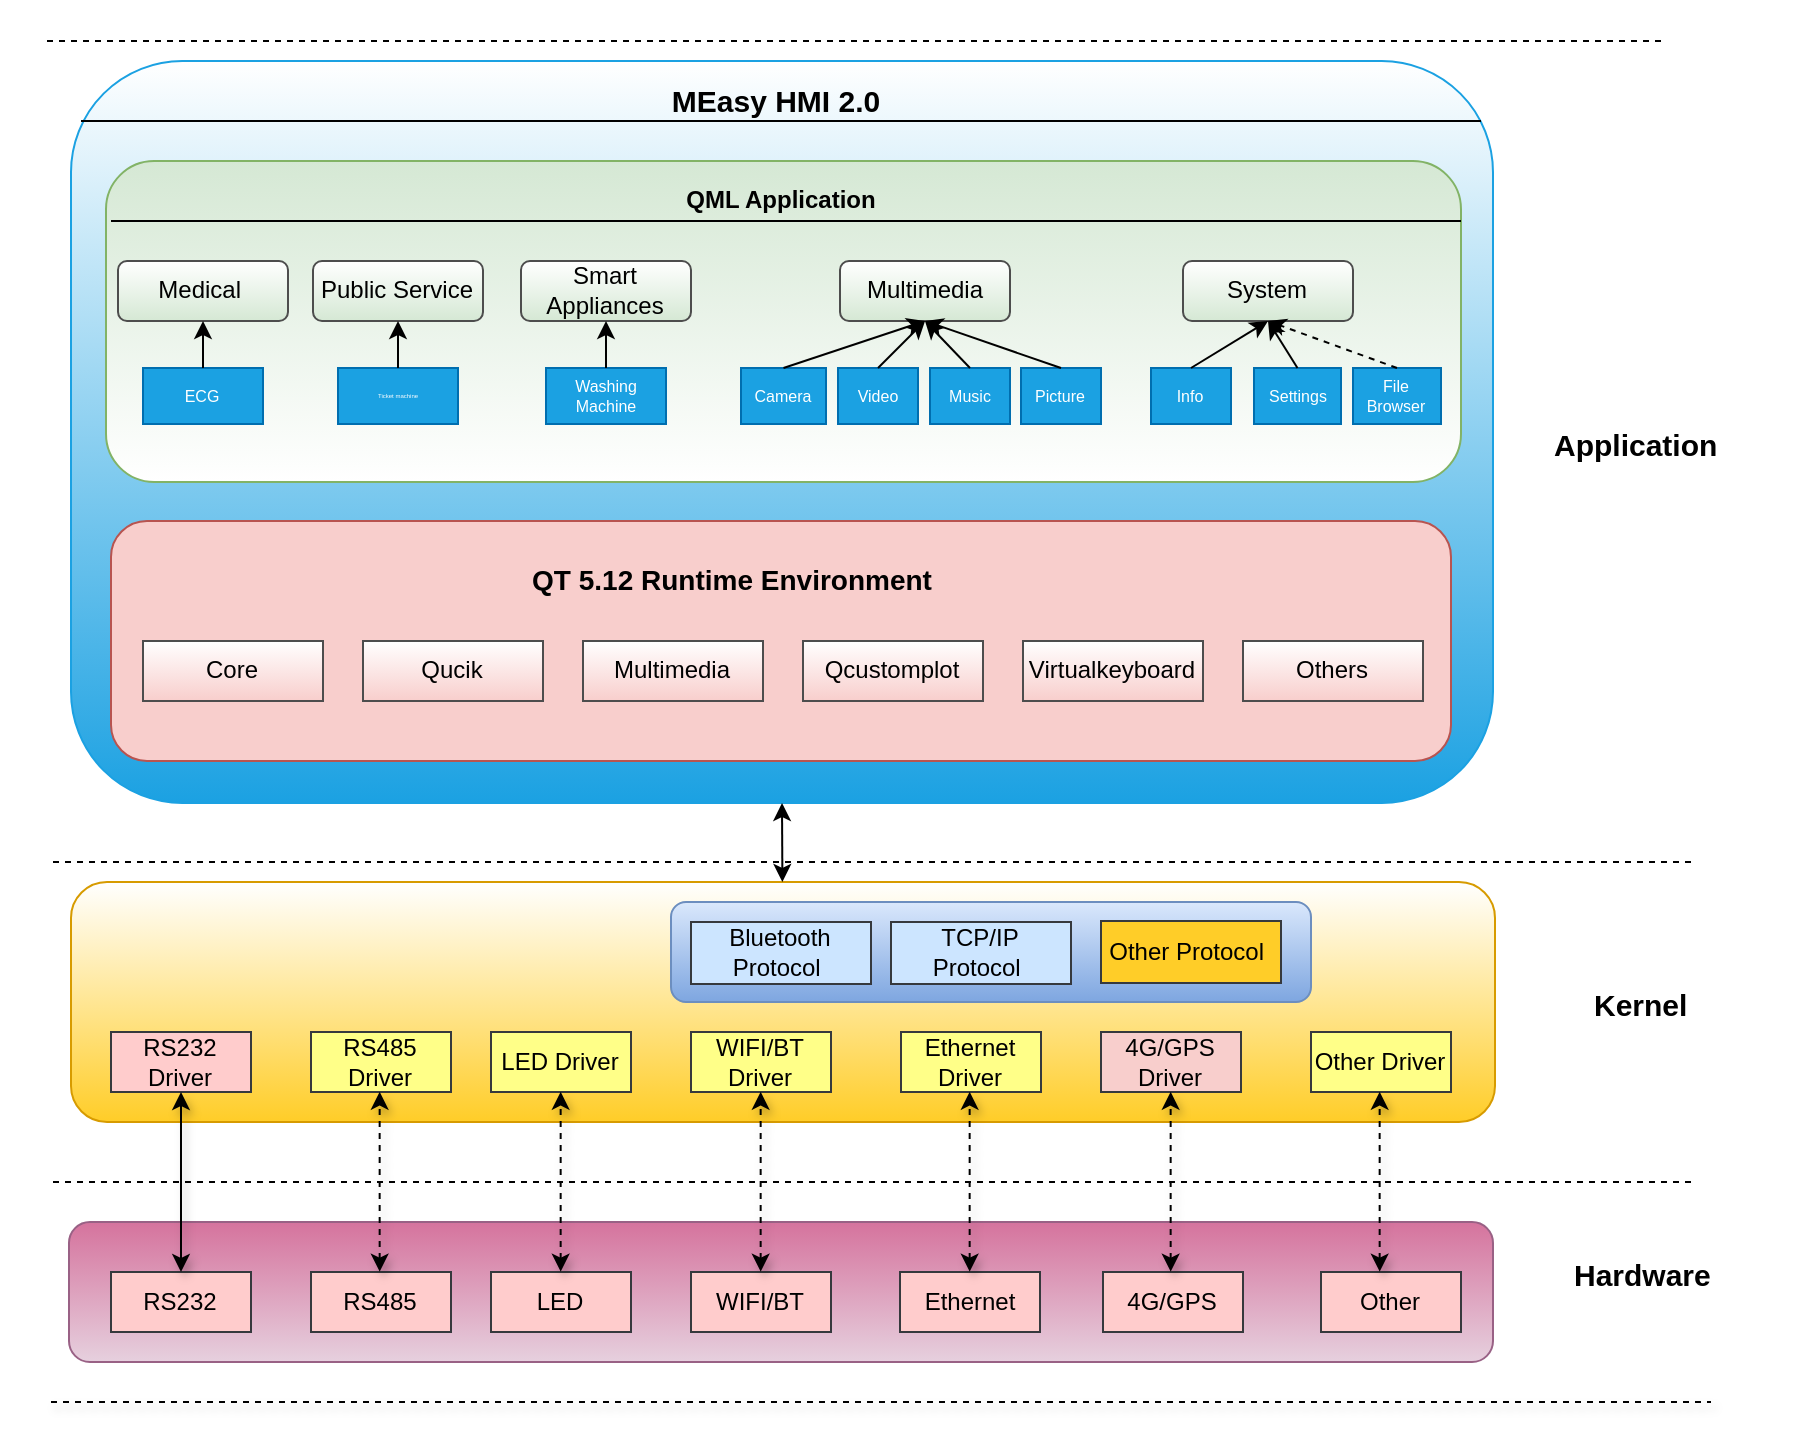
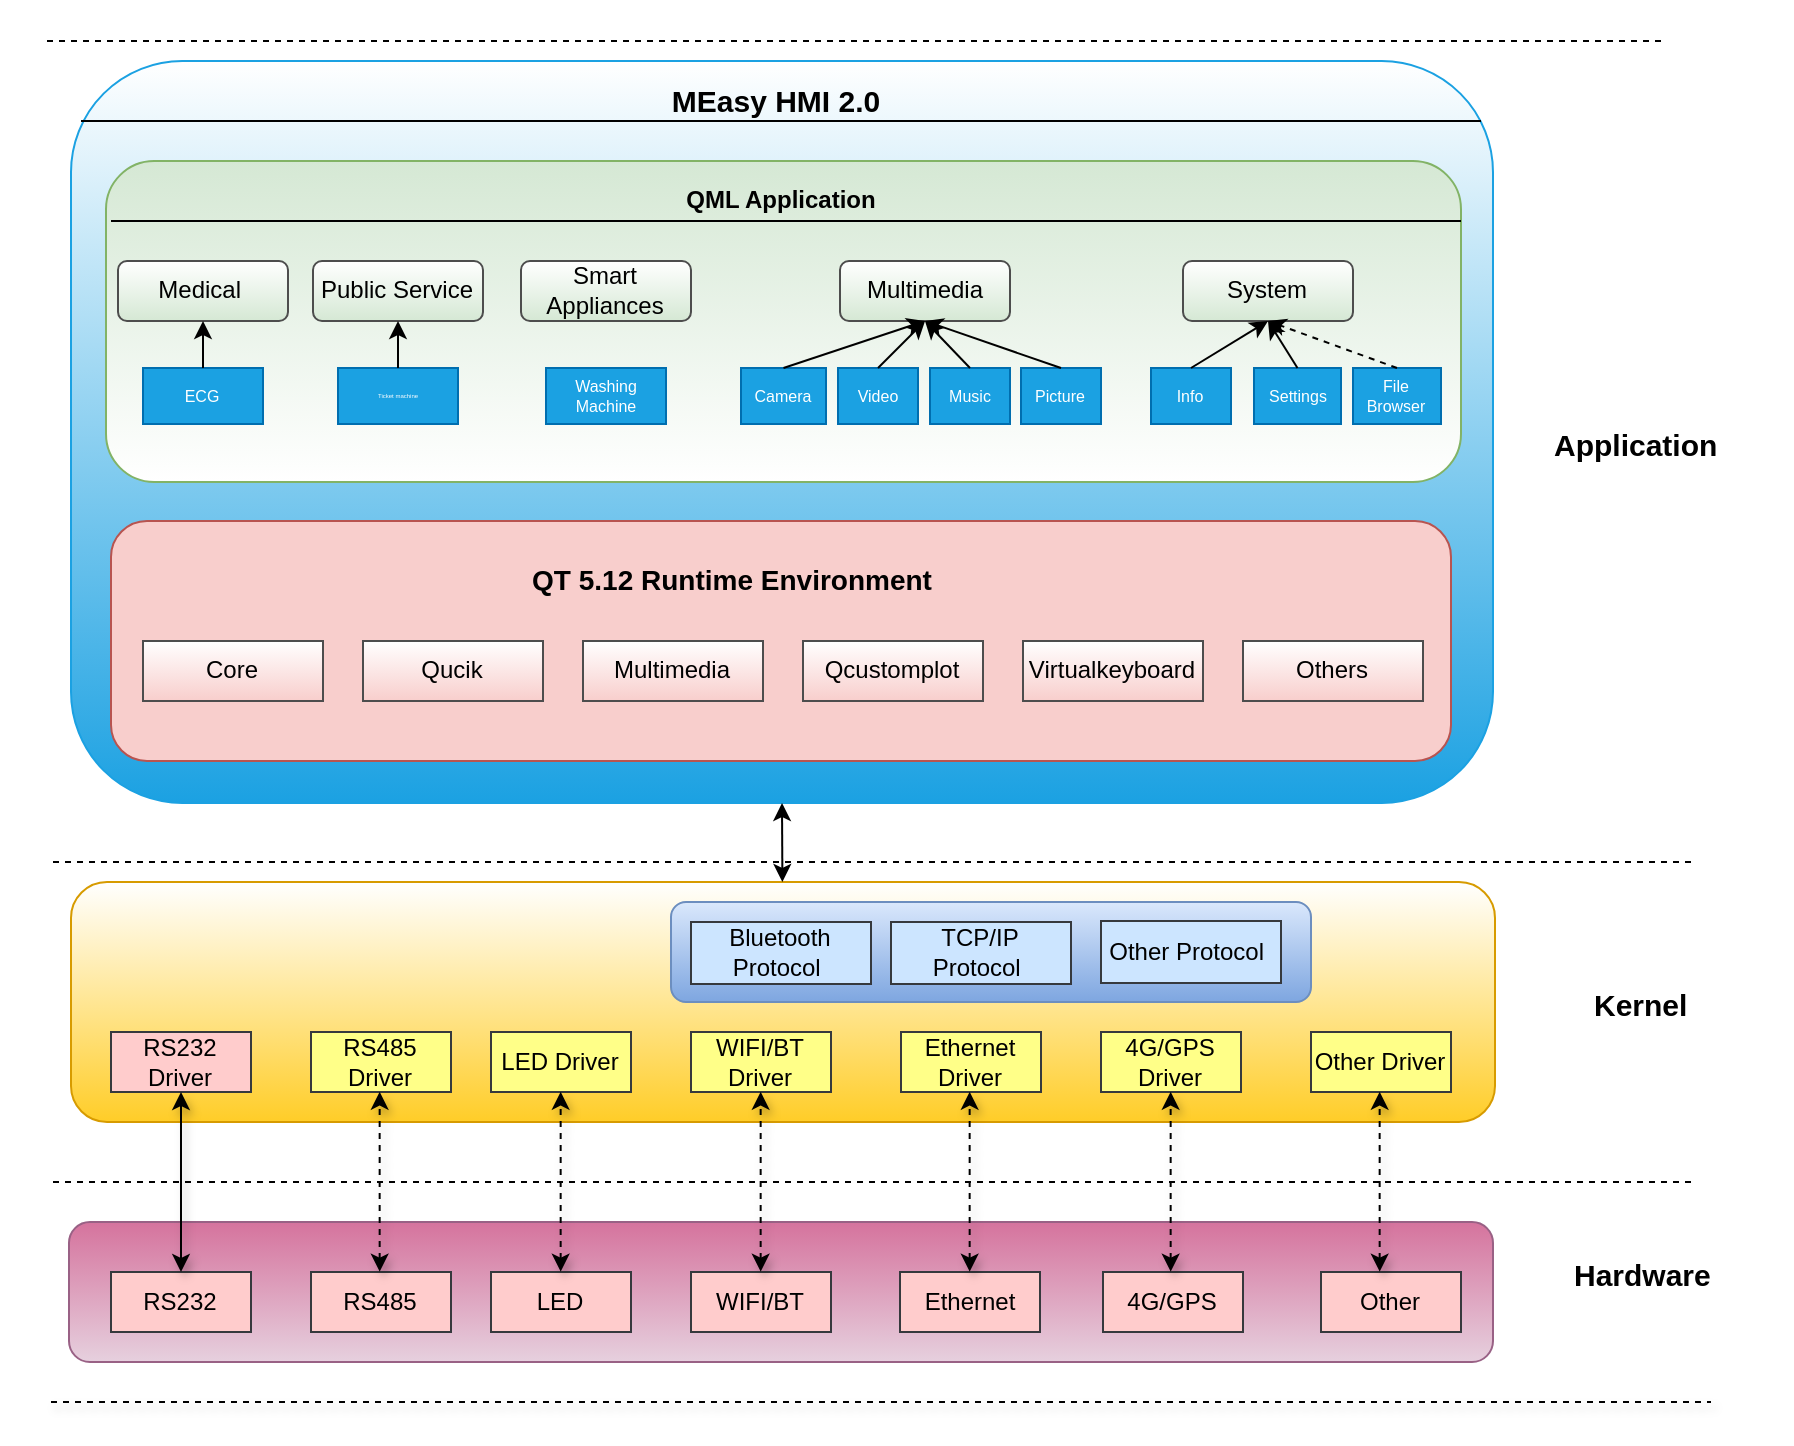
- <mxCell id="75" value="" style="endArrow=classic;html=1;fontSize=3;exitX=0.5;exitY=0;exitDx=0;exitDy=0;entryX=0.5;entryY=1;entryDx=0;entryDy=0;" parent="1" source="67" target="51" edge="1"><mxGeometry width="50" height="50" relative="1" as="geometry"><mxPoint x="290" y="200" as="sourcePoint" /><mxPoint x="340" y="150" as="targetPoint" /></mxGeometry></mxCell>
- <mxCell id="27" value="Other Protocol&amp;nbsp;" style="rounded=0;whiteSpace=wrap;html=1;fillColor=#ffcd28;strokeColor=#36393d;" parent="1" vertex="1"><mxGeometry x="550" y="460" width="90" height="31" as="geometry" /></mxCell>
+ <mxCell id="27" value="Other Protocol&amp;nbsp;" style="rounded=0;whiteSpace=wrap;html=1;fillColor=#cce5ff;strokeColor=#36393d;" parent="1" vertex="1"><mxGeometry x="550" y="460" width="90" height="31" as="geometry" /></mxCell>
- <mxCell id="21" value="4G/GPS Driver" style="rounded=0;whiteSpace=wrap;html=1;fillColor=#f8cecc;strokeColor=#36393d;" parent="1" vertex="1"><mxGeometry x="550" y="515.5" width="70" height="30" as="geometry" /></mxCell>
+ <mxCell id="21" value="4G/GPS Driver" style="rounded=0;whiteSpace=wrap;html=1;fillColor=#ffff88;strokeColor=#36393d;" parent="1" vertex="1"><mxGeometry x="550" y="515.5" width="70" height="30" as="geometry" /></mxCell>
